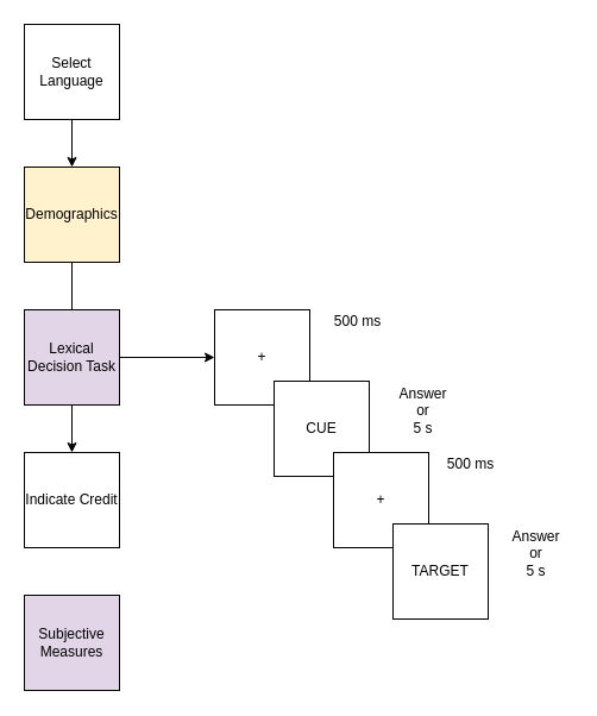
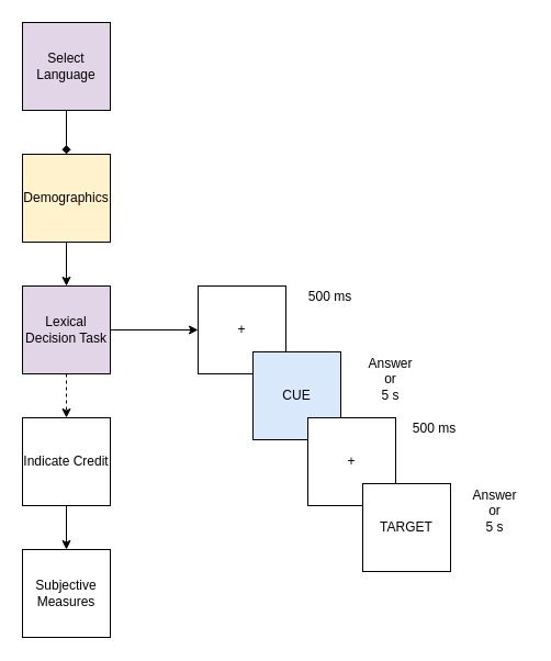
- <mxCell id="3" value="Select Language" style="whiteSpace=wrap;html=1;aspect=fixed;" vertex="1" parent="1"><mxGeometry x="20" y="20" width="80" height="80" as="geometry" /></mxCell>
+ <mxCell id="3" value="Select Language" style="whiteSpace=wrap;html=1;aspect=fixed;fillColor=#e1d5e7;" vertex="1" parent="1"><mxGeometry x="20" y="20" width="80" height="80" as="geometry" /></mxCell>
- <mxCell id="2" value="" style="edgeStyle=orthogonalEdgeStyle;rounded=0;orthogonalLoop=1;jettySize=auto;html=1;" edge="1" parent="1" source="3" target="5"><mxGeometry relative="1" as="geometry" /></mxCell>
+ <mxCell id="2" value="" style="edgeStyle=orthogonalEdgeStyle;rounded=0;orthogonalLoop=1;jettySize=auto;html=1;endArrow=diamond;" edge="1" parent="1" source="3" target="5"><mxGeometry relative="1" as="geometry" /></mxCell>
- <mxCell id="4" value="" style="edgeStyle=orthogonalEdgeStyle;rounded=0;orthogonalLoop=1;jettySize=auto;html=1;endArrow=none;" edge="1" parent="1" source="5" target="8"><mxGeometry relative="1" as="geometry" /></mxCell>
+ <mxCell id="4" value="" style="edgeStyle=orthogonalEdgeStyle;rounded=0;orthogonalLoop=1;jettySize=auto;html=1;" edge="1" parent="1" source="5" target="8"><mxGeometry relative="1" as="geometry" /></mxCell>
- <mxCell id="7" value="" style="edgeStyle=orthogonalEdgeStyle;rounded=0;orthogonalLoop=1;jettySize=auto;html=1;" edge="1" parent="1" source="8" target="18"><mxGeometry relative="1" as="geometry" /></mxCell>
+ <mxCell id="7" value="" style="edgeStyle=orthogonalEdgeStyle;rounded=0;orthogonalLoop=1;jettySize=auto;html=1;dashed=1;" edge="1" parent="1" source="8" target="18"><mxGeometry relative="1" as="geometry" /></mxCell>
- <mxCell id="10" value="CUE" style="whiteSpace=wrap;html=1;aspect=fixed;" vertex="1" parent="1"><mxGeometry x="230" y="320" width="80" height="80" as="geometry" /></mxCell>
+ <mxCell id="10" value="CUE" style="whiteSpace=wrap;html=1;aspect=fixed;fillColor=#dae8fc;" vertex="1" parent="1"><mxGeometry x="230" y="320" width="80" height="80" as="geometry" /></mxCell>
+ <mxCell id="17" value="" style="edgeStyle=orthogonalEdgeStyle;rounded=0;orthogonalLoop=1;jettySize=auto;html=1;" edge="1" parent="1" source="18" target="19"><mxGeometry relative="1" as="geometry" /></mxCell>
- <mxCell id="19" value="Subjective&lt;br&gt;Measures" style="whiteSpace=wrap;html=1;aspect=fixed;fillColor=#e1d5e7;" vertex="1" parent="1"><mxGeometry x="20" y="500" width="80" height="80" as="geometry" /></mxCell>
+ <mxCell id="19" value="Subjective&lt;br&gt;Measures" style="whiteSpace=wrap;html=1;aspect=fixed;" vertex="1" parent="1"><mxGeometry x="20" y="500" width="80" height="80" as="geometry" /></mxCell>
